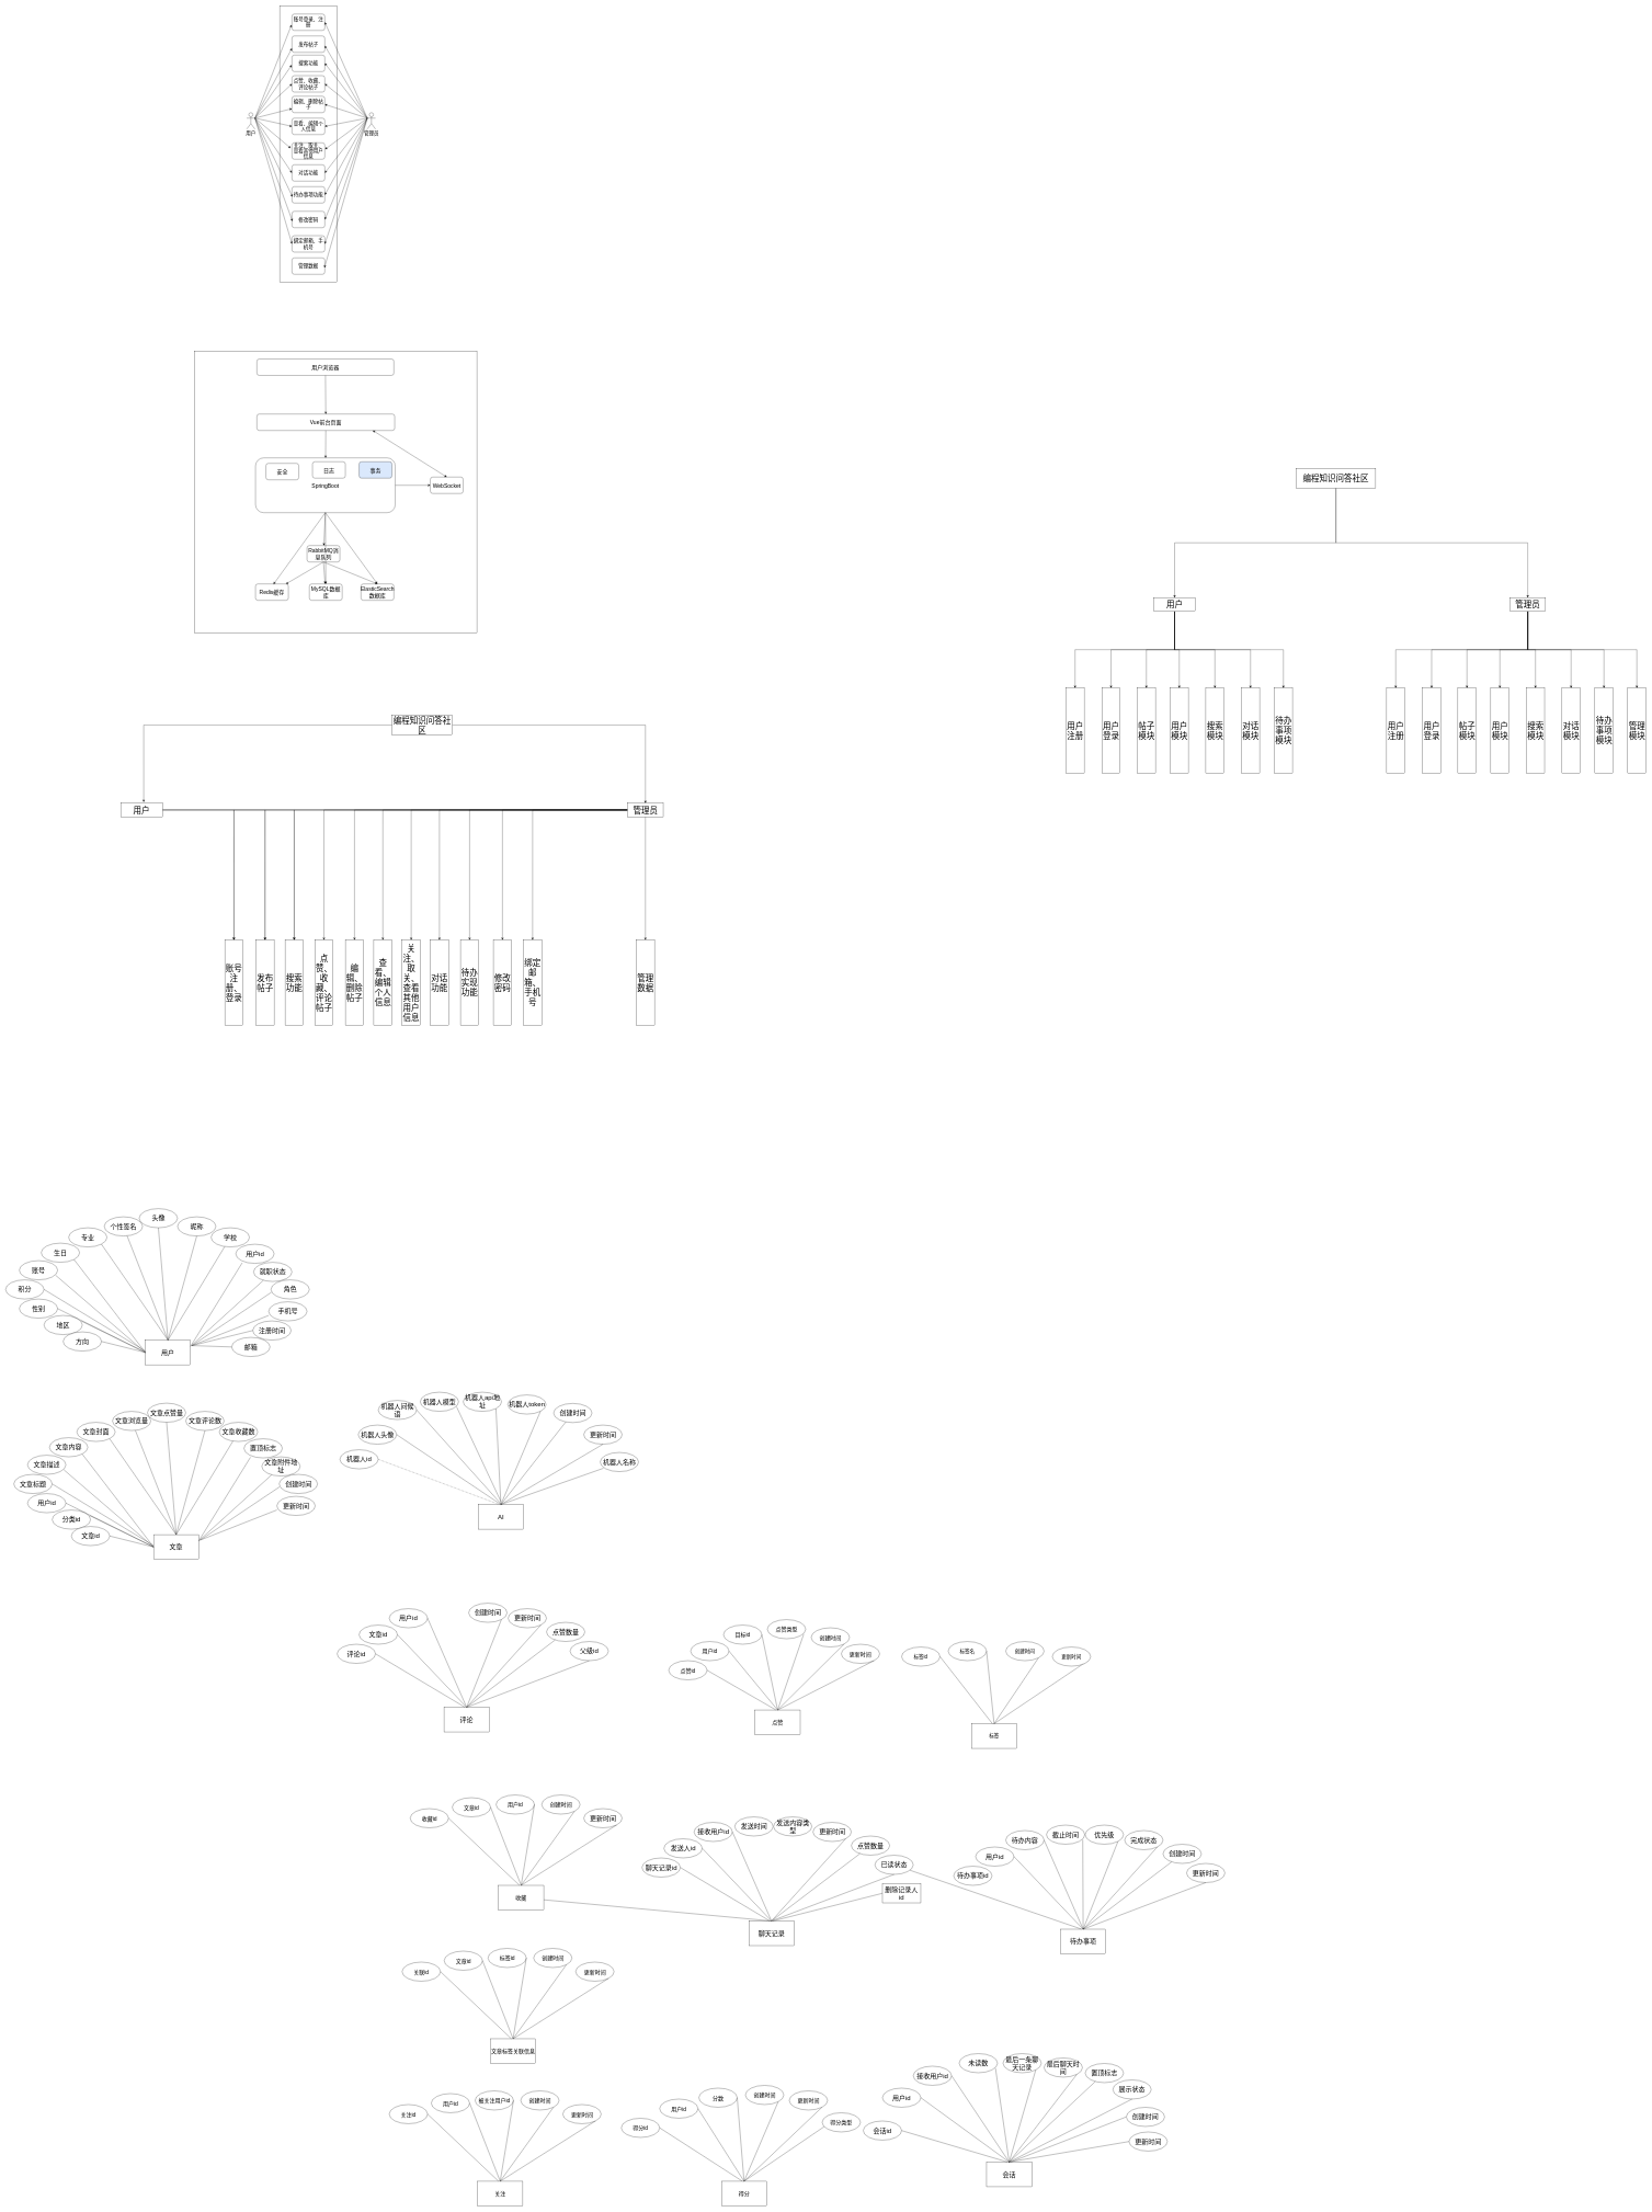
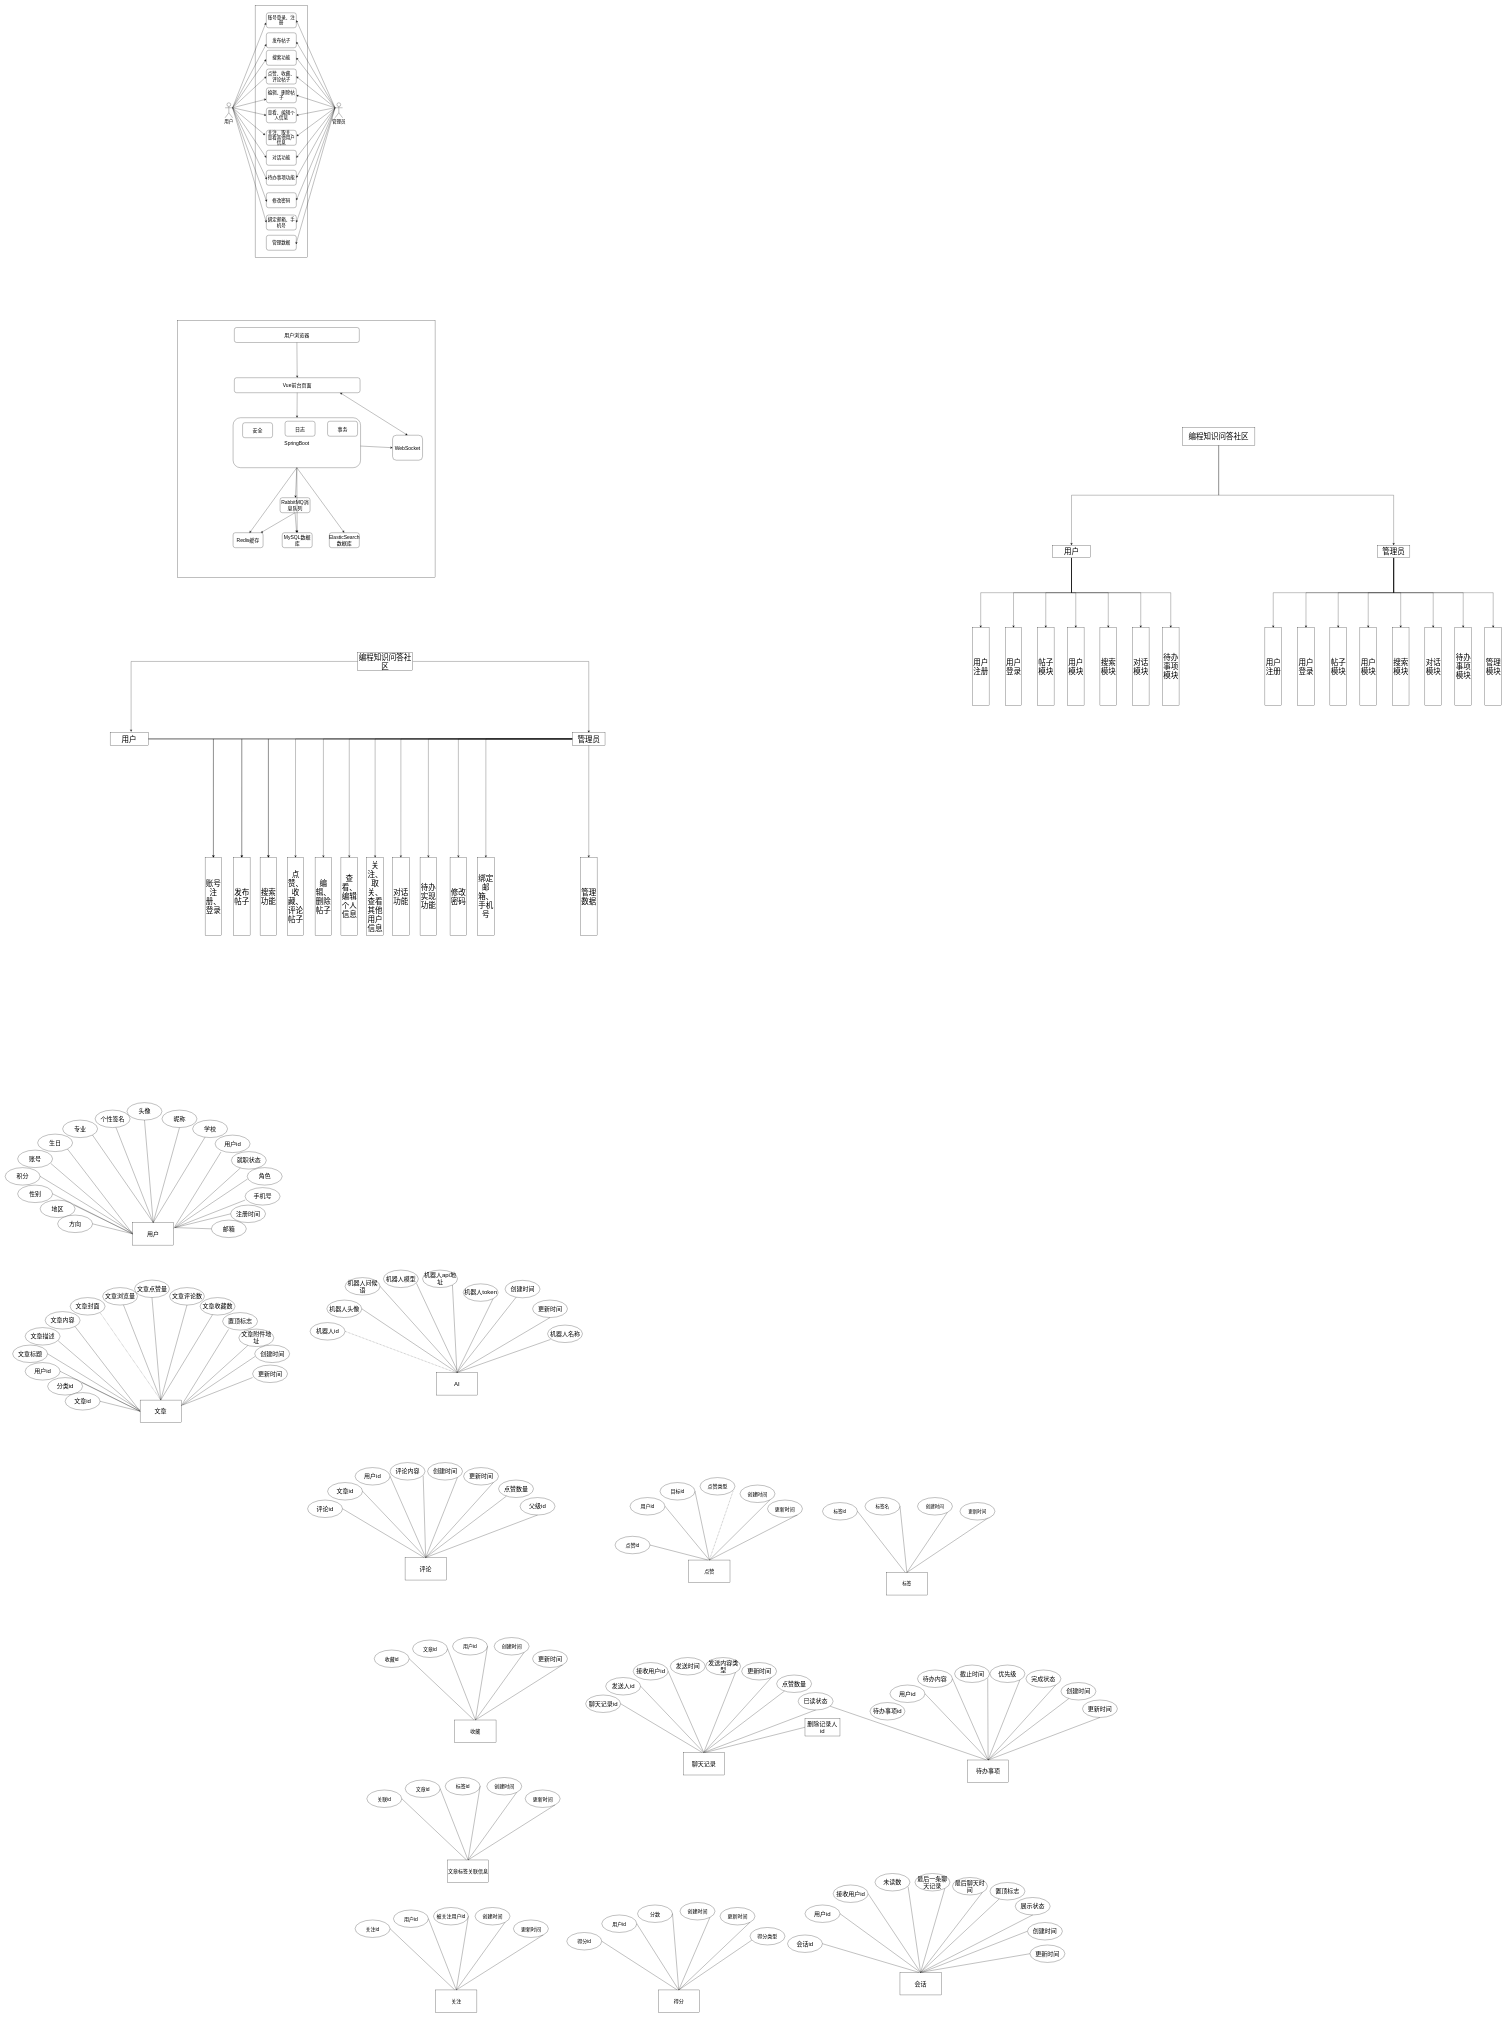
- <mxCell id="57" value="事务" style="rounded=1;whiteSpace=wrap;html=1;fontSize=20;fillColor=#dae8fc;" parent="1" vertex="1"><mxGeometry x="1310" y="1684" width="120" height="60" as="geometry" /></mxCell>
+ <mxCell id="57" value="事务" style="rounded=1;whiteSpace=wrap;html=1;fontSize=20;" parent="1" vertex="1"><mxGeometry x="1310" y="1684" width="120" height="60" as="geometry" /></mxCell>
- <mxCell id="48" value="WebSocket" style="rounded=1;whiteSpace=wrap;html=1;fontSize=20;" parent="1" vertex="1"><mxGeometry x="1570" y="1740" width="120" height="60" as="geometry" /></mxCell>
+ <mxCell id="48" value="WebSocket" style="rounded=1;whiteSpace=wrap;html=1;fontSize=20;" parent="1" vertex="1"><mxGeometry x="1570" y="1740" width="120" height="100" as="geometry" /></mxCell>
- <mxCell id="54" value="" style="endArrow=classic;html=1;rounded=0;exitX=0.5;exitY=1;exitDx=0;exitDy=0;entryX=0.5;entryY=0;entryDx=0;entryDy=0;fontSize=20;" parent="1" source="47" target="46" edge="1"><mxGeometry width="50" height="50" relative="1" as="geometry"><mxPoint x="1140" y="2130" as="sourcePoint" /><mxPoint x="1440" y="2250" as="targetPoint" /></mxGeometry></mxCell>
- <mxCell id="171" value="机器人token" style="ellipse;whiteSpace=wrap;html=1;fontSize=24;" parent="1" vertex="1"><mxGeometry x="1852.5" y="5090" width="140" height="70" as="geometry" /></mxCell>
+ <mxCell id="171" value="机器人token" style="ellipse;whiteSpace=wrap;html=1;fontSize=24;" parent="1" vertex="1"><mxGeometry x="1852.5" y="5135" width="140" height="70" as="geometry" /></mxCell>
- <mxCell id="153" value="" style="endArrow=none;html=1;rounded=0;exitX=0.5;exitY=0;exitDx=0;exitDy=0;entryX=1;entryY=1;entryDx=0;entryDy=0;fontSize=24;" parent="1" source="134" target="143" edge="1"><mxGeometry width="50" height="50" relative="1" as="geometry"><mxPoint x="620" y="5705" as="sourcePoint" /><mxPoint x="460" y="5665" as="targetPoint" /></mxGeometry></mxCell>
+ <mxCell id="153" value="" style="endArrow=none;html=1;rounded=0;exitX=0.5;exitY=0;exitDx=0;exitDy=0;entryX=1;entryY=1;entryDx=0;entryDy=0;fontSize=24;dashed=1;" parent="1" source="134" target="143" edge="1"><mxGeometry width="50" height="50" relative="1" as="geometry"><mxPoint x="620" y="5705" as="sourcePoint" /><mxPoint x="460" y="5665" as="targetPoint" /></mxGeometry></mxCell>
+ <mxCell id="183" value="评论内容" style="ellipse;whiteSpace=wrap;html=1;fontSize=24;" parent="1" vertex="1"><mxGeometry x="1560" y="5850" width="140" height="70" as="geometry" /></mxCell>
+ <mxCell id="195" value="" style="endArrow=none;html=1;rounded=0;entryX=0.947;entryY=0.762;entryDx=0;entryDy=0;entryPerimeter=0;exitX=0.5;exitY=0;exitDx=0;exitDy=0;fontSize=24;" parent="1" source="185" target="183" edge="1"><mxGeometry width="50" height="50" relative="1" as="geometry"><mxPoint x="1803" y="6220" as="sourcePoint" /><mxPoint x="1625" y="6365" as="targetPoint" /></mxGeometry></mxCell>
- <mxCell id="247" value="" style="endArrow=none;html=1;rounded=0;entryX=0.947;entryY=0.762;entryDx=0;entryDy=0;entryPerimeter=0;exitX=0.5;exitY=0;exitDx=0;exitDy=0;fontSize=20;" parent="1" source="239" target="237" edge="1"><mxGeometry width="50" height="50" relative="1" as="geometry"><mxPoint x="3013" y="6280" as="sourcePoint" /><mxPoint x="2835" y="6425" as="targetPoint" /></mxGeometry></mxCell>
+ <mxCell id="247" value="" style="endArrow=none;html=1;rounded=0;entryX=0.947;entryY=0.762;entryDx=0;entryDy=0;entryPerimeter=0;exitX=0.5;exitY=0;exitDx=0;exitDy=0;fontSize=20;dashed=1;" parent="1" source="239" target="237" edge="1"><mxGeometry width="50" height="50" relative="1" as="geometry"><mxPoint x="3013" y="6280" as="sourcePoint" /><mxPoint x="2835" y="6425" as="targetPoint" /></mxGeometry></mxCell>
- <mxCell id="243" value="点赞id" style="ellipse;whiteSpace=wrap;html=1;fontSize=20;" parent="1" vertex="1"><mxGeometry x="2440" y="6060" width="140" height="70" as="geometry" /></mxCell>
+ <mxCell id="243" value="点赞id" style="ellipse;whiteSpace=wrap;html=1;fontSize=20;" parent="1" vertex="1"><mxGeometry x="2460" y="6145" width="140" height="70" as="geometry" /></mxCell>
- <mxCell id="263" value="" style="endArrow=none;html=1;rounded=0;exitX=0.5;exitY=0;exitDx=0;exitDy=0;fontSize=24;" parent="1" source="253" target="202" edge="1"><mxGeometry width="50" height="50" relative="1" as="geometry"><mxPoint x="2907.5" y="7195" as="sourcePoint" /><mxPoint x="2747.5" y="7155" as="targetPoint" /></mxGeometry></mxCell>
+ <mxCell id="263" value="" style="endArrow=none;html=1;rounded=0;exitX=0.5;exitY=0;exitDx=0;exitDy=0;entryX=1;entryY=1;entryDx=0;entryDy=0;fontSize=24;" parent="1" source="253" target="255" edge="1"><mxGeometry width="50" height="50" relative="1" as="geometry"><mxPoint x="2907.5" y="7195" as="sourcePoint" /><mxPoint x="2747.5" y="7155" as="targetPoint" /></mxGeometry></mxCell>
